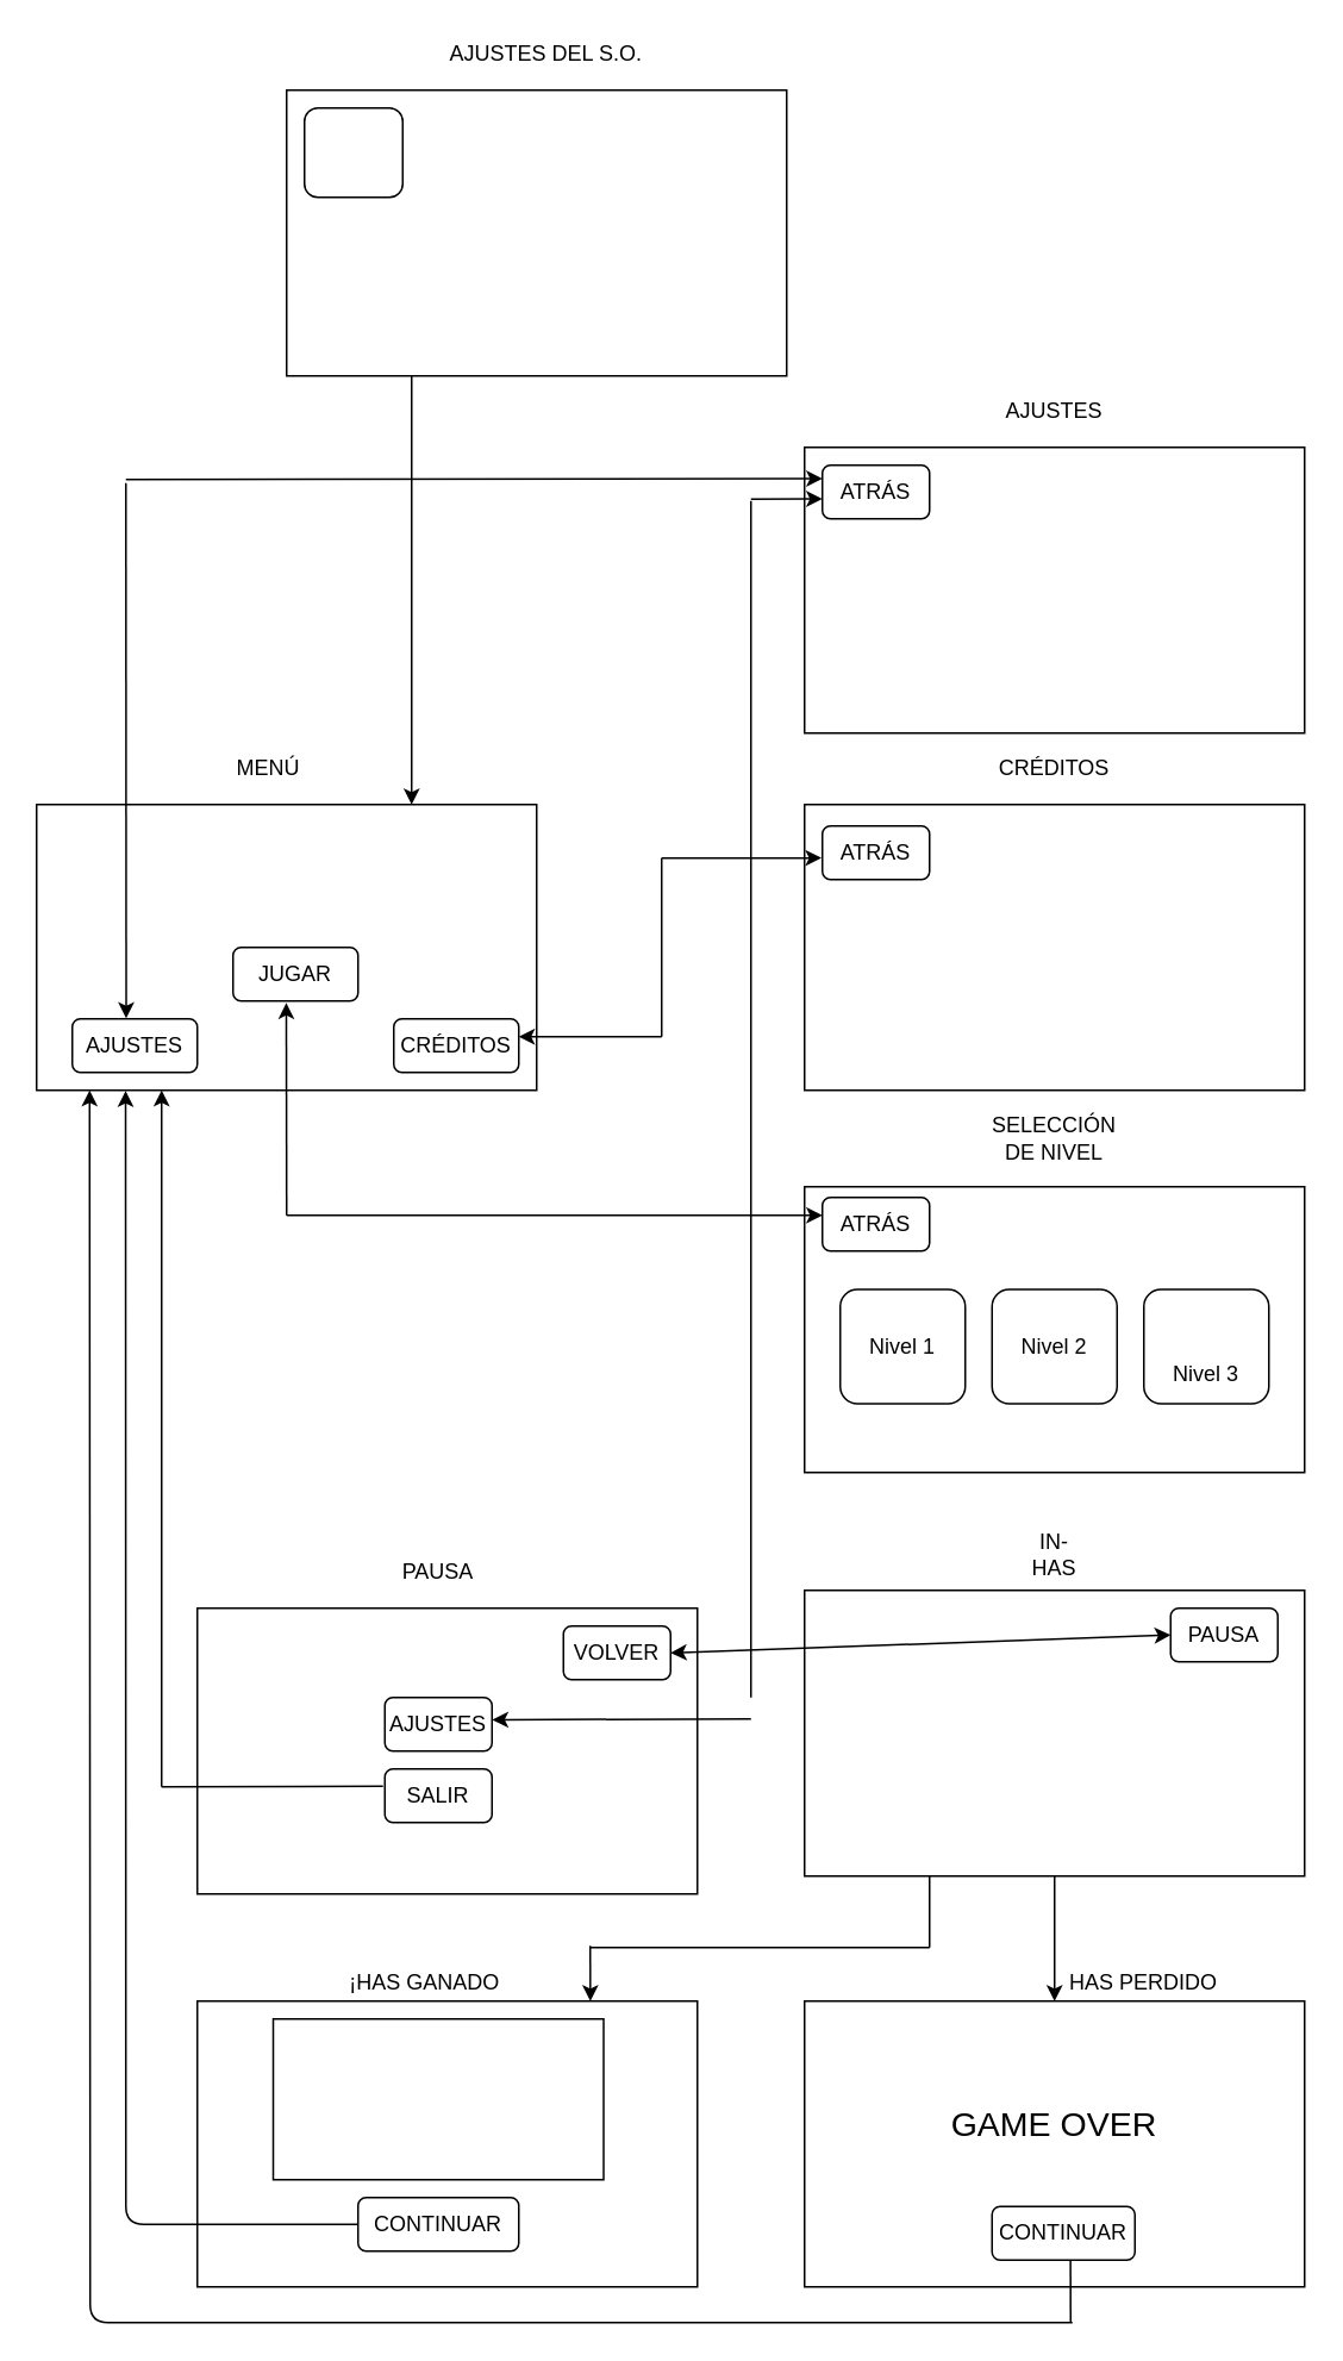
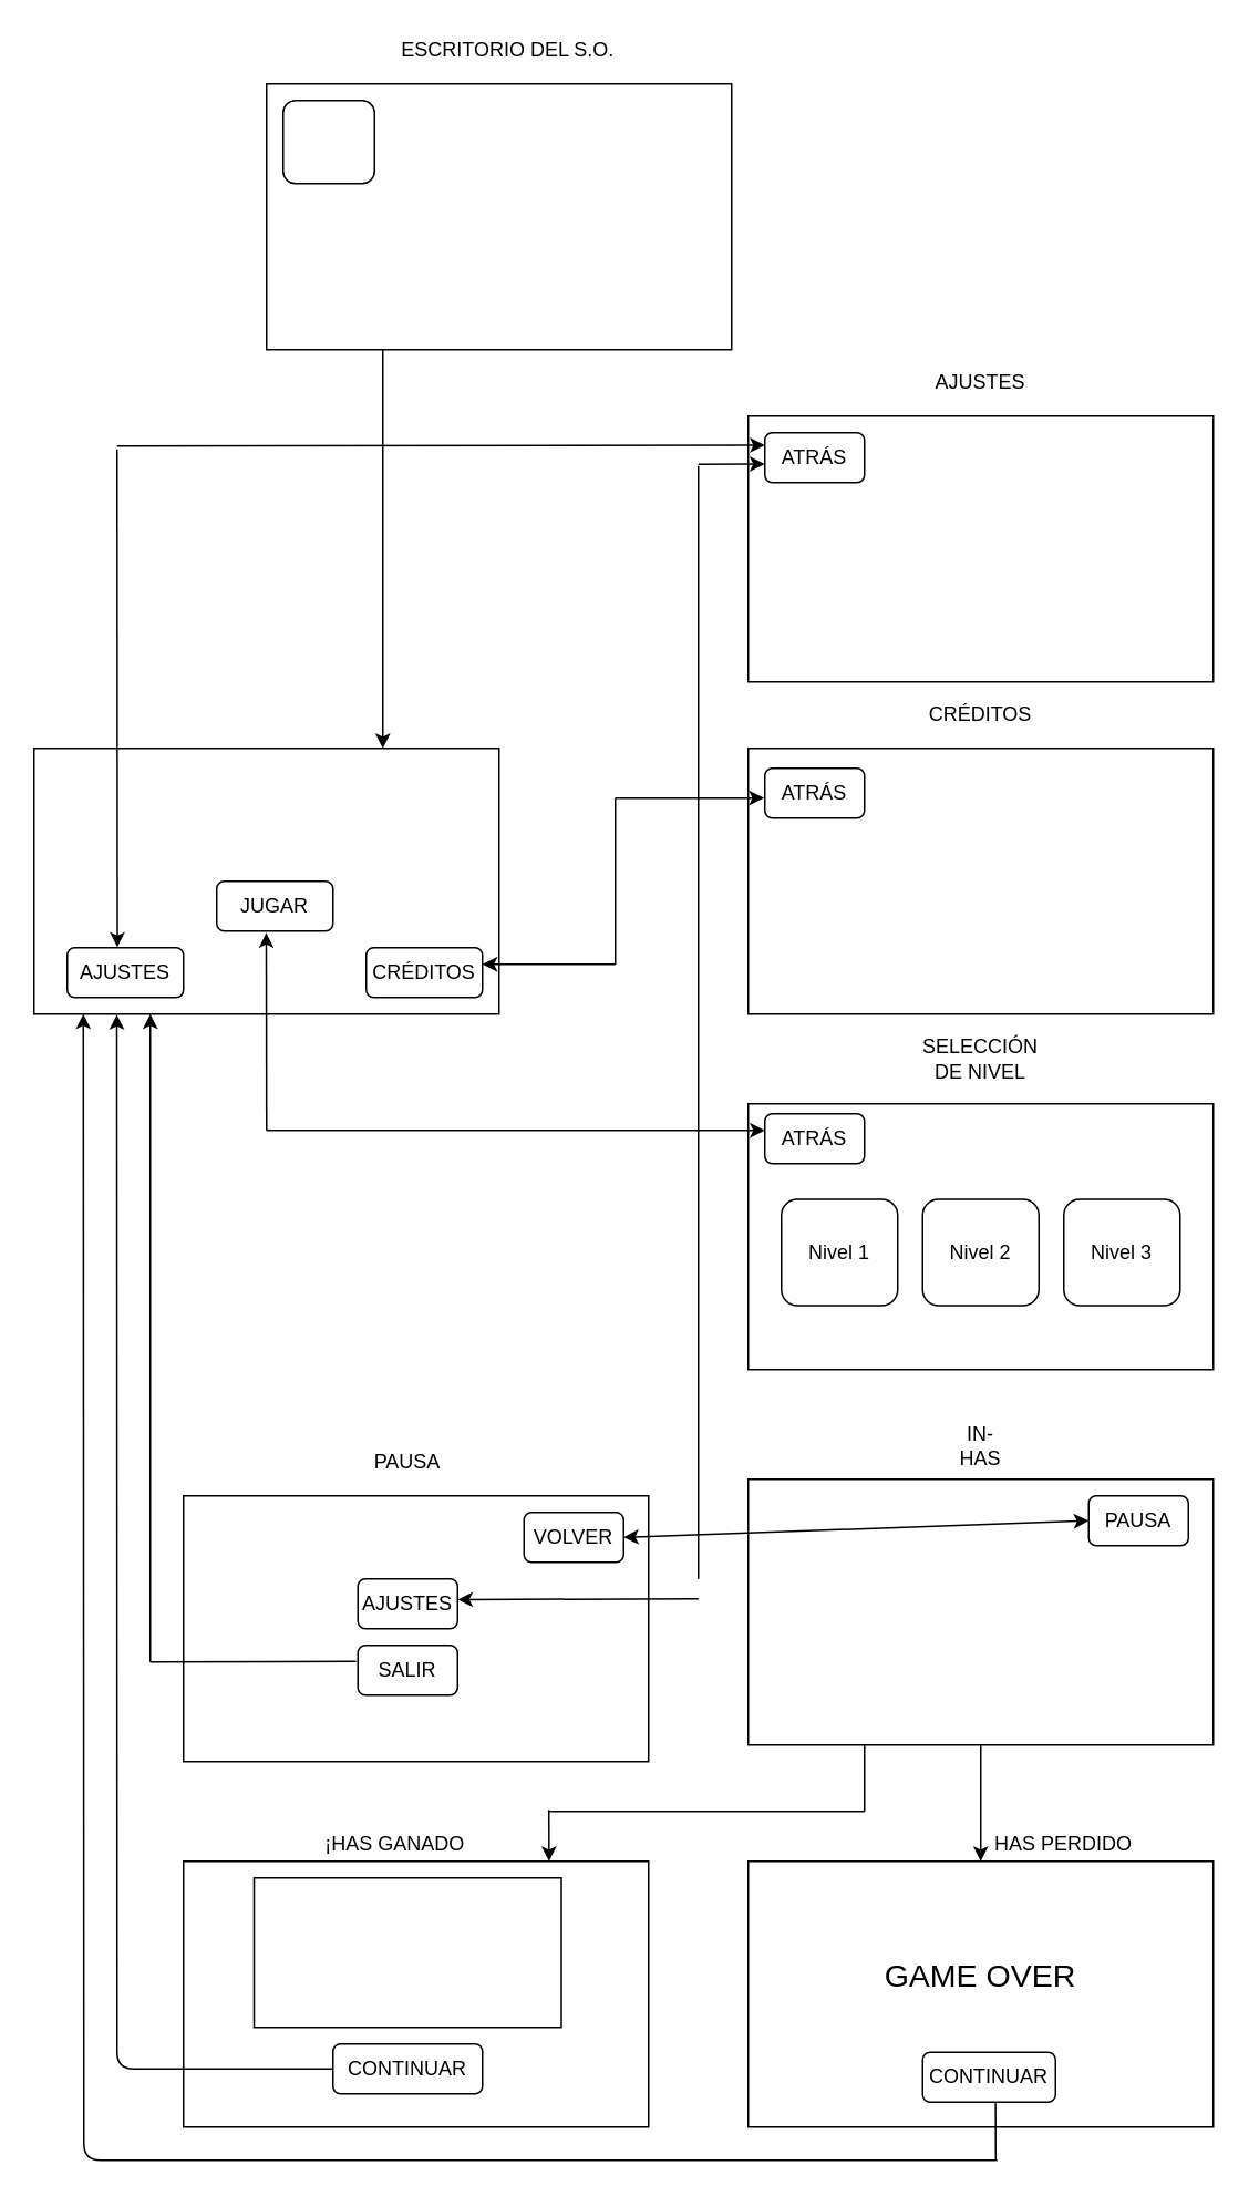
- <mxCell id="71" value="AJUSTES DEL S.O." style="text;html=1;strokeColor=none;fillColor=none;align=center;verticalAlign=middle;whiteSpace=wrap;rounded=0;" vertex="1" parent="1"><mxGeometry x="228.5" y="20" width="153" height="20" as="geometry" /></mxCell>
+ <mxCell id="71" value="ESCRITORIO DEL S.O." style="text;html=1;strokeColor=none;fillColor=none;align=center;verticalAlign=middle;whiteSpace=wrap;rounded=0;" vertex="1" parent="1"><mxGeometry x="228.5" y="20" width="153" height="20" as="geometry" /></mxCell>
- <mxCell id="7" value="MENÚ" style="text;html=1;strokeColor=none;fillColor=none;align=center;verticalAlign=middle;whiteSpace=wrap;rounded=0;" parent="1" vertex="1"><mxGeometry x="130" y="420" width="40" height="20" as="geometry" /></mxCell>
- <mxCell id="33" value="Nivel 3" style="text;html=1;strokeColor=none;fillColor=none;align=center;verticalAlign=middle;whiteSpace=wrap;rounded=0;" parent="1" vertex="1"><mxGeometry x="655" y="758.5" width="40" height="20" as="geometry" /></mxCell>
+ <mxCell id="33" value="Nivel 3" style="text;html=1;strokeColor=none;fillColor=none;align=center;verticalAlign=middle;whiteSpace=wrap;rounded=0;" parent="1" vertex="1"><mxGeometry x="655" y="743.5" width="40" height="20" as="geometry" /></mxCell>
